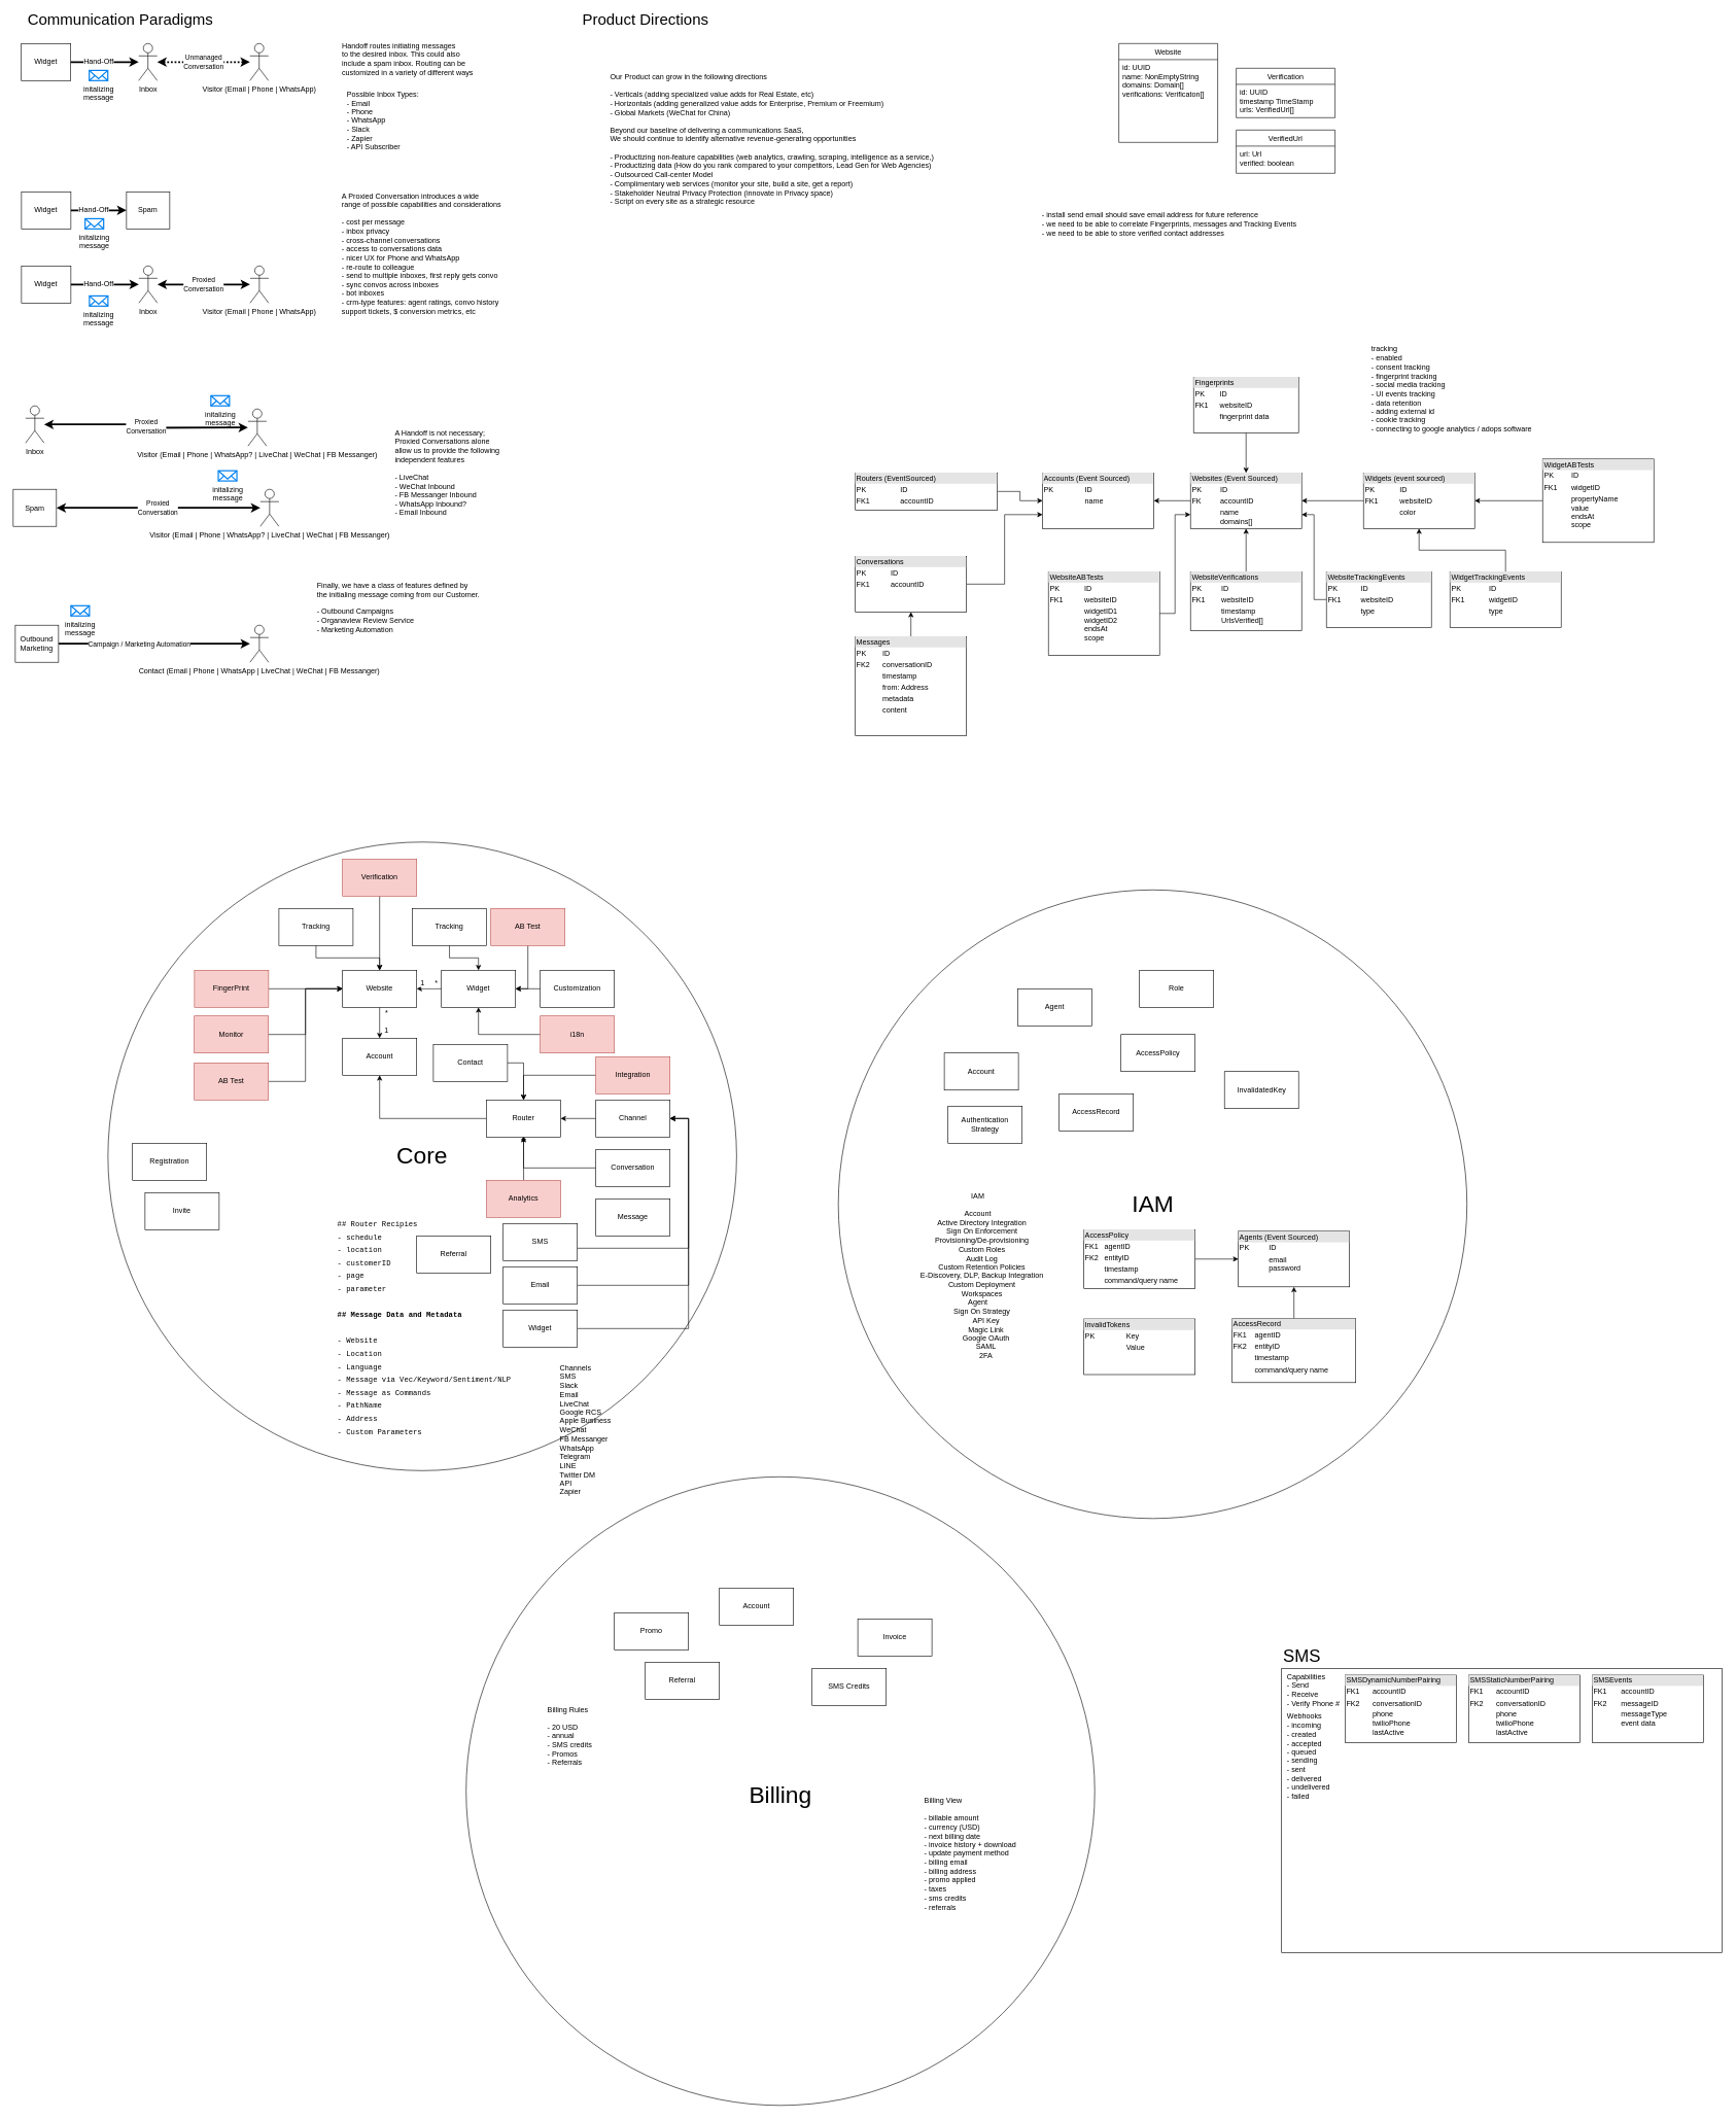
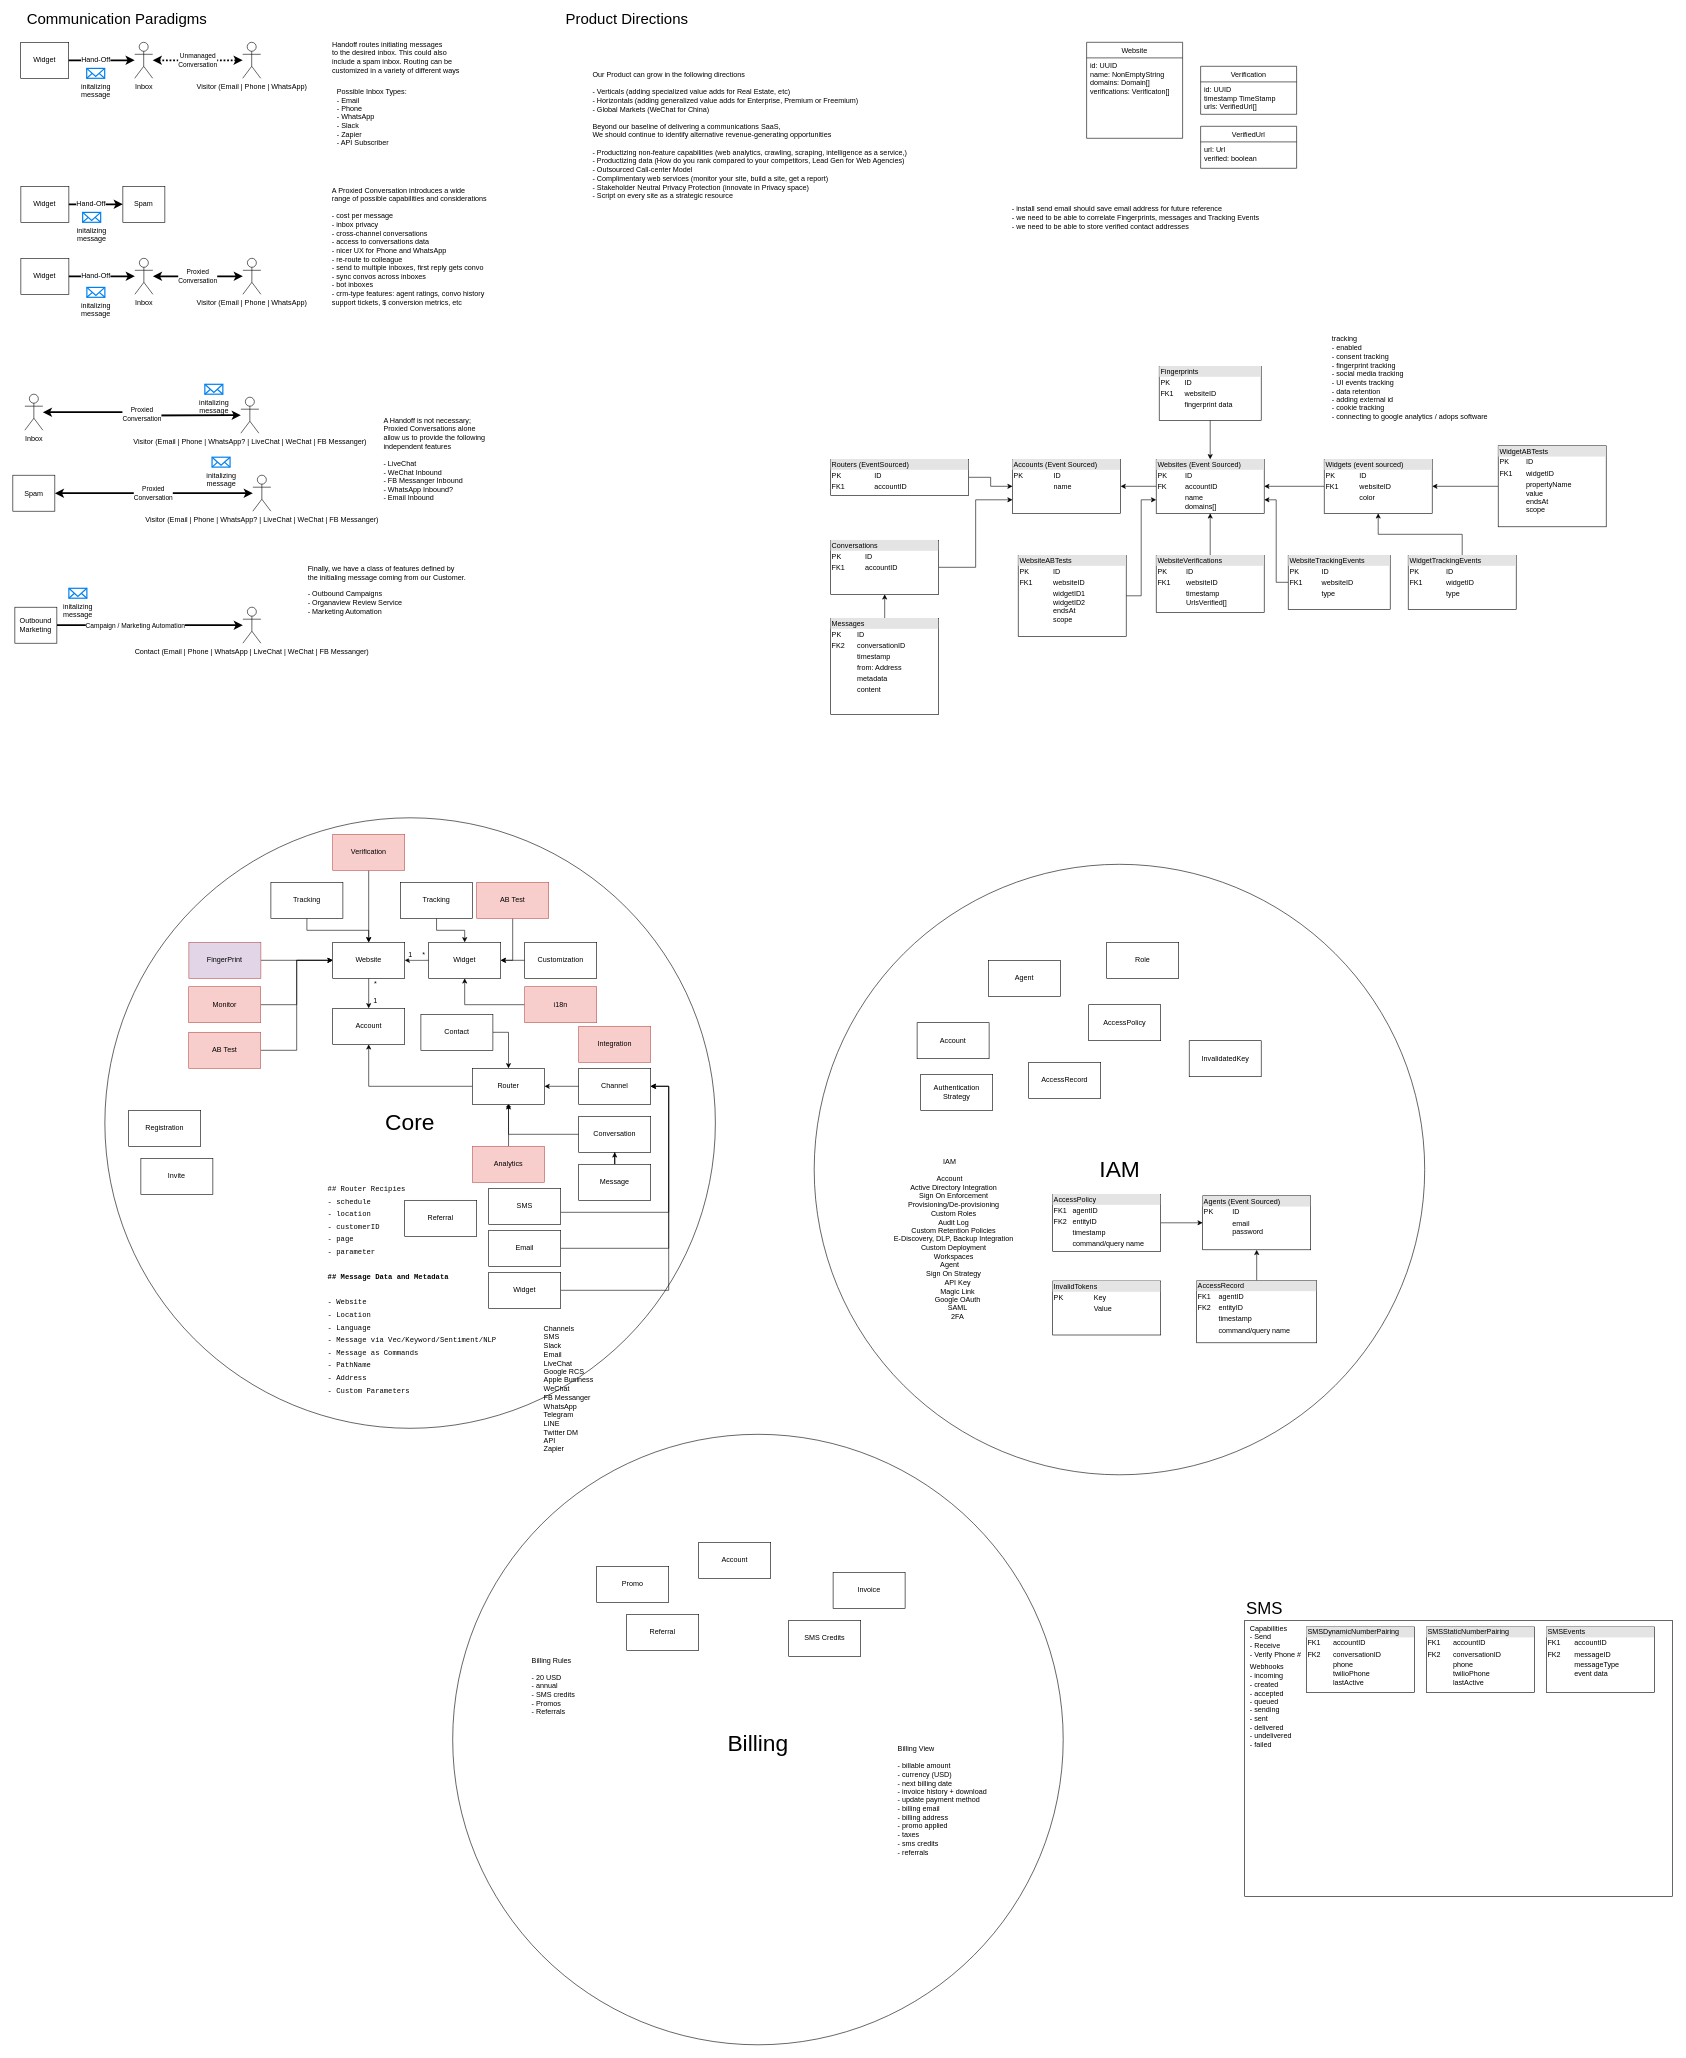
- <mxCell id="106" value="FingerPrint" style="rounded=0;whiteSpace=wrap;html=1;fillColor=#f8cecc;strokeColor=#b85450;" parent="1" vertex="1"><mxGeometry x="314.29" y="1570" width="120" height="60" as="geometry" /></mxCell>
+ <mxCell id="106" value="FingerPrint" style="rounded=0;whiteSpace=wrap;html=1;fillColor=#e1d5e7;strokeColor=#b85450;" parent="1" vertex="1"><mxGeometry x="314.29" y="1570" width="120" height="60" as="geometry" /></mxCell>
- <mxCell id="127" style="edgeStyle=orthogonalEdgeStyle;rounded=0;orthogonalLoop=1;jettySize=auto;html=1;" parent="1" source="128" target="118" edge="1"><mxGeometry relative="1" as="geometry" /></mxCell>
+ <mxCell id="123" style="edgeStyle=orthogonalEdgeStyle;rounded=0;orthogonalLoop=1;jettySize=auto;html=1;" parent="1" source="124" target="122" edge="1"><mxGeometry relative="1" as="geometry" /></mxCell>
